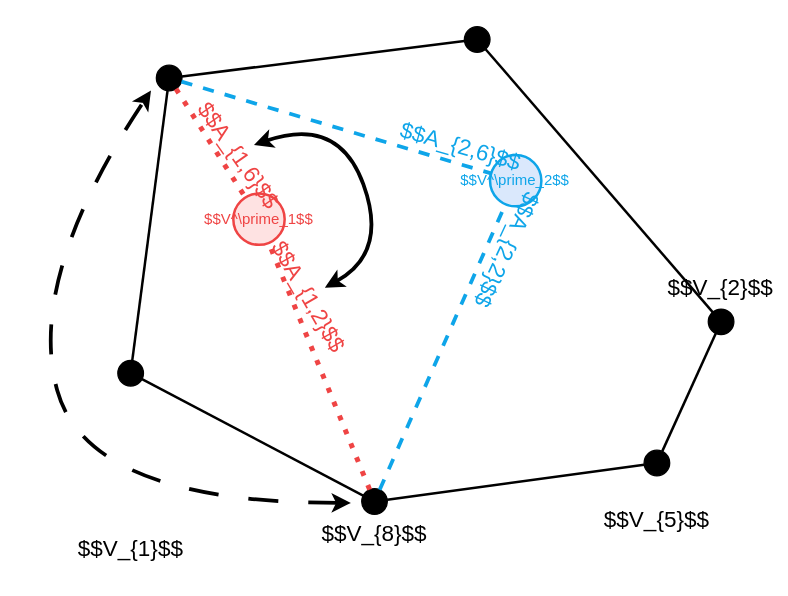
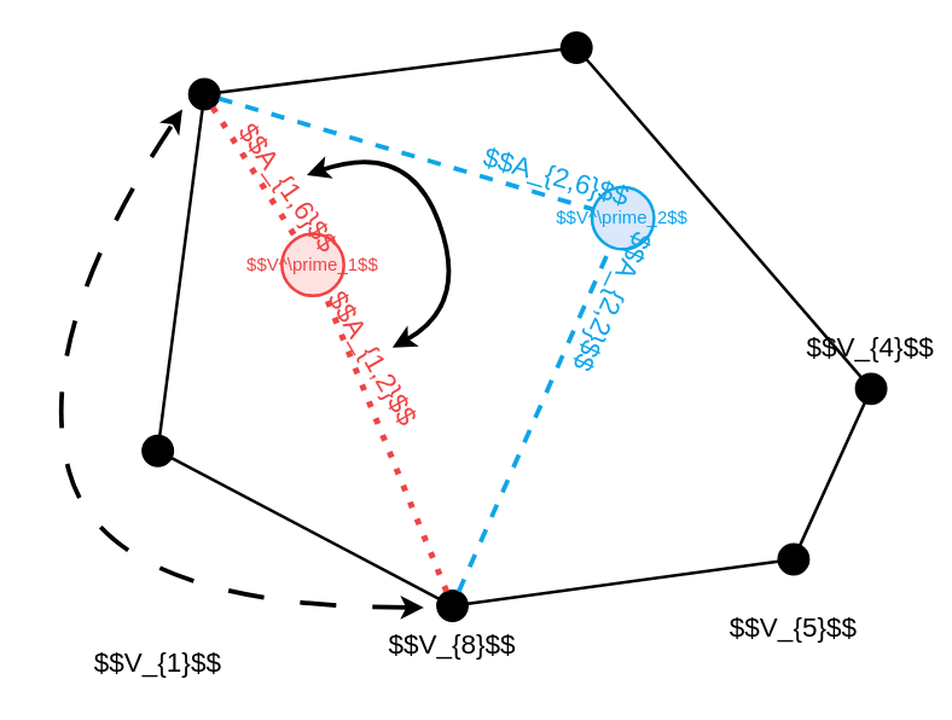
- <mxCell id="16" value="$$V_{2}$$" style="text;html=1;strokeColor=none;fillColor=none;align=center;verticalAlign=middle;whiteSpace=wrap;rounded=0;fontSize=18;" parent="1" vertex="1"><mxGeometry x="545.454" y="214.973" width="61.636" height="30.818" as="geometry" /></mxCell>
+ <mxCell id="16" value="$$V_{4}$$" style="text;html=1;strokeColor=none;fillColor=none;align=center;verticalAlign=middle;whiteSpace=wrap;rounded=0;fontSize=18;" parent="1" vertex="1"><mxGeometry x="545.454" y="214.973" width="61.636" height="30.818" as="geometry" /></mxCell>
